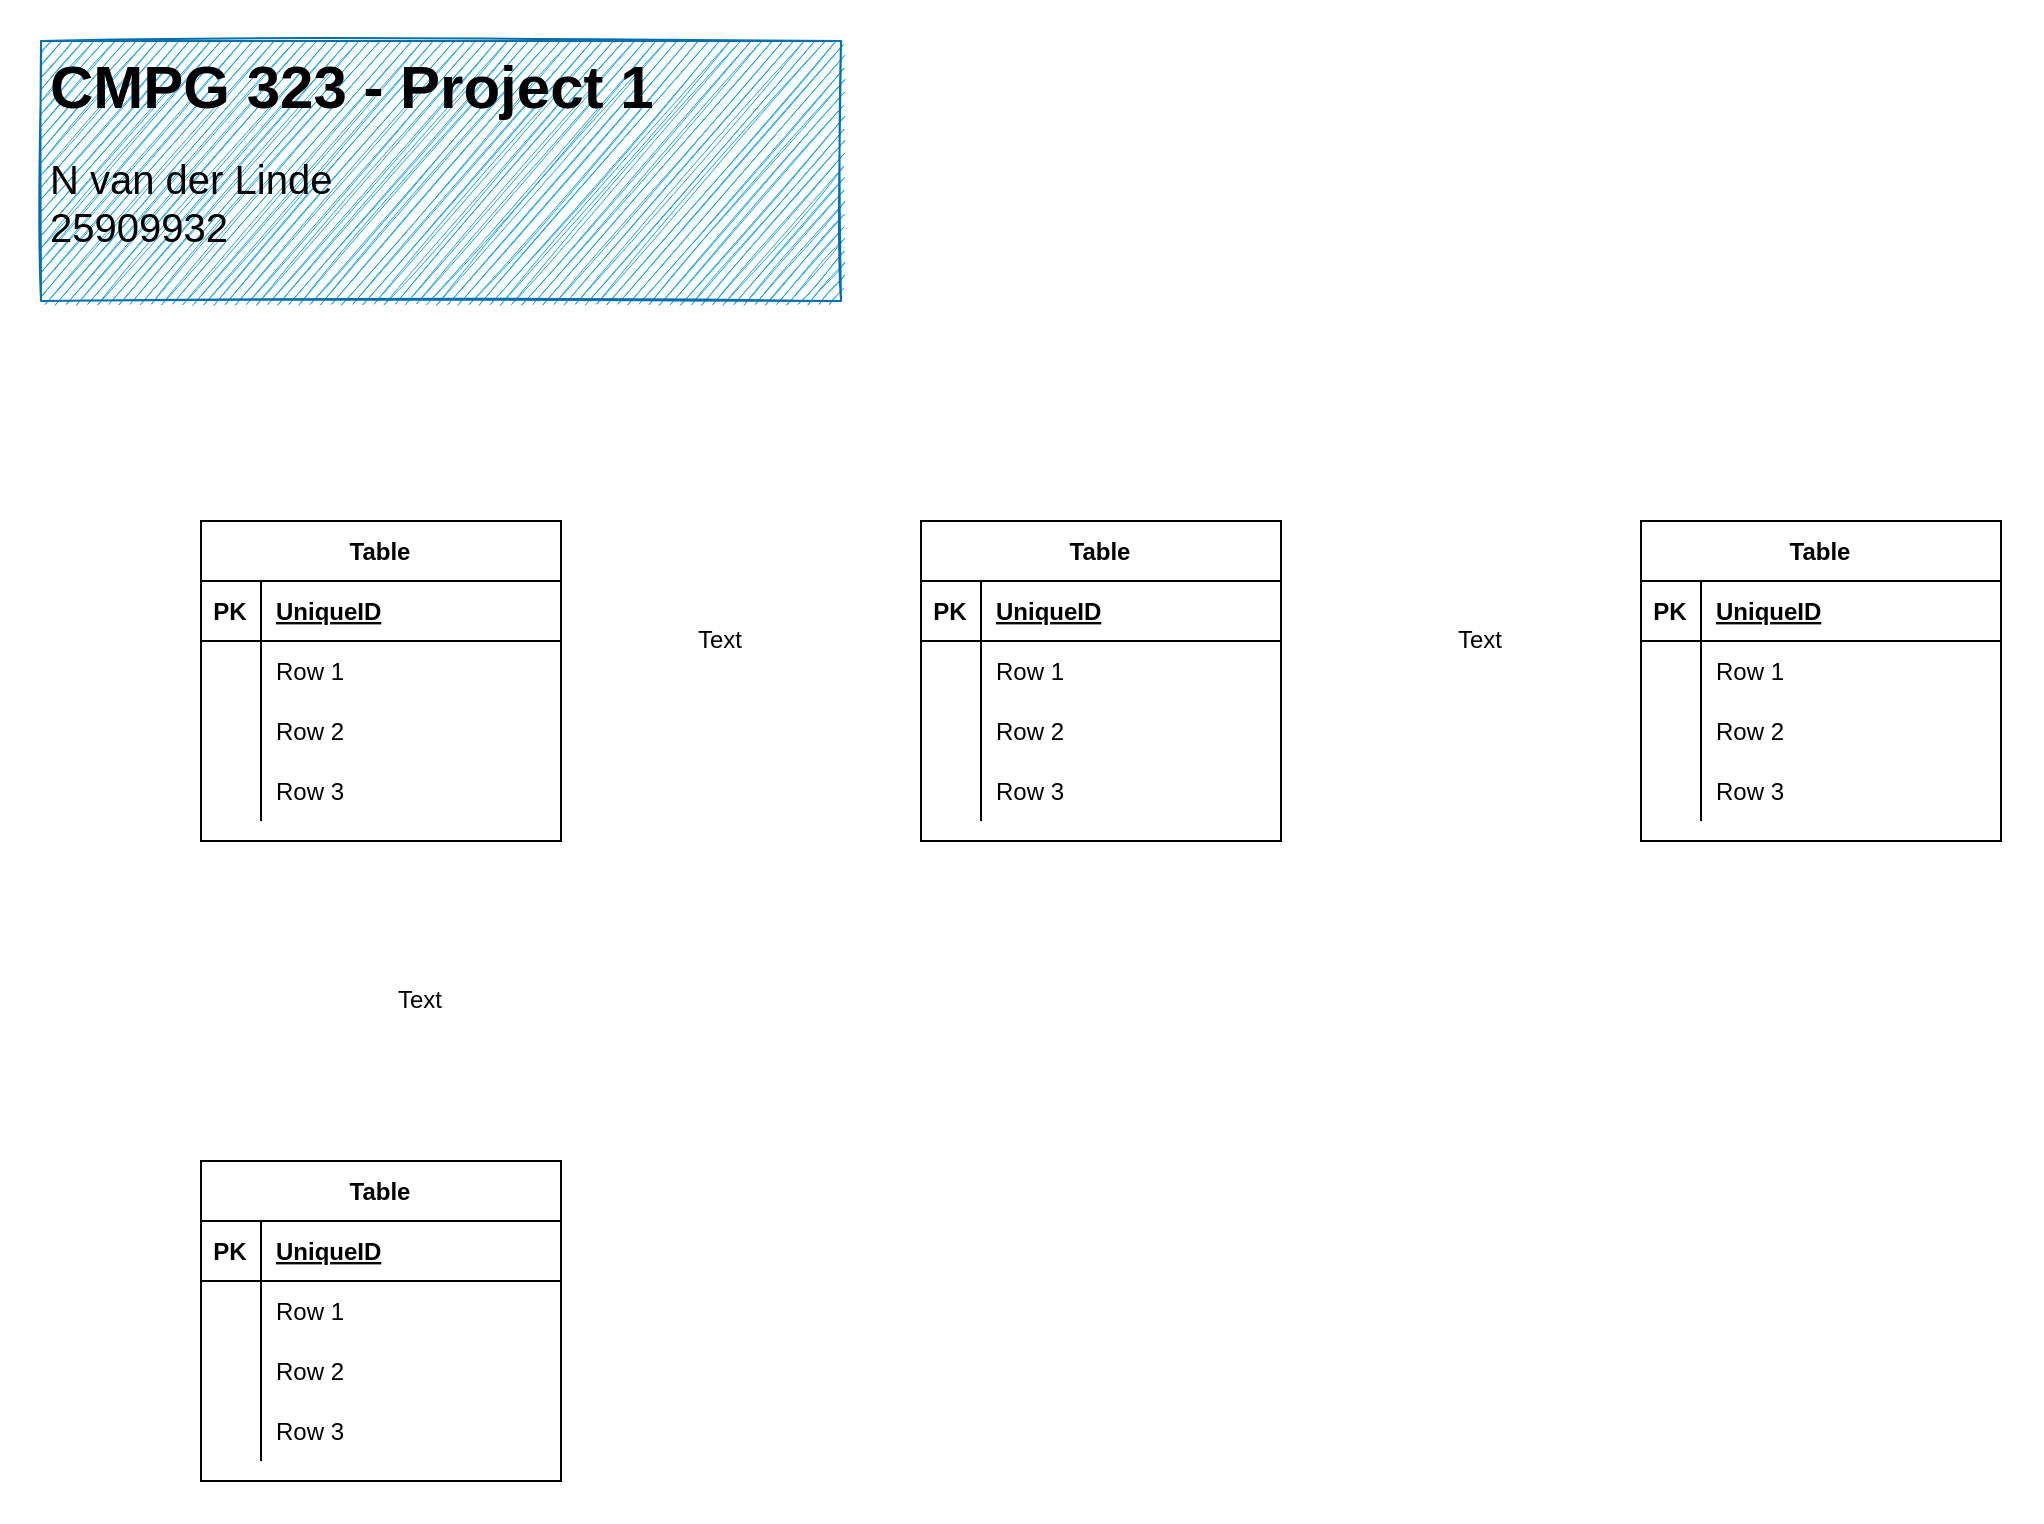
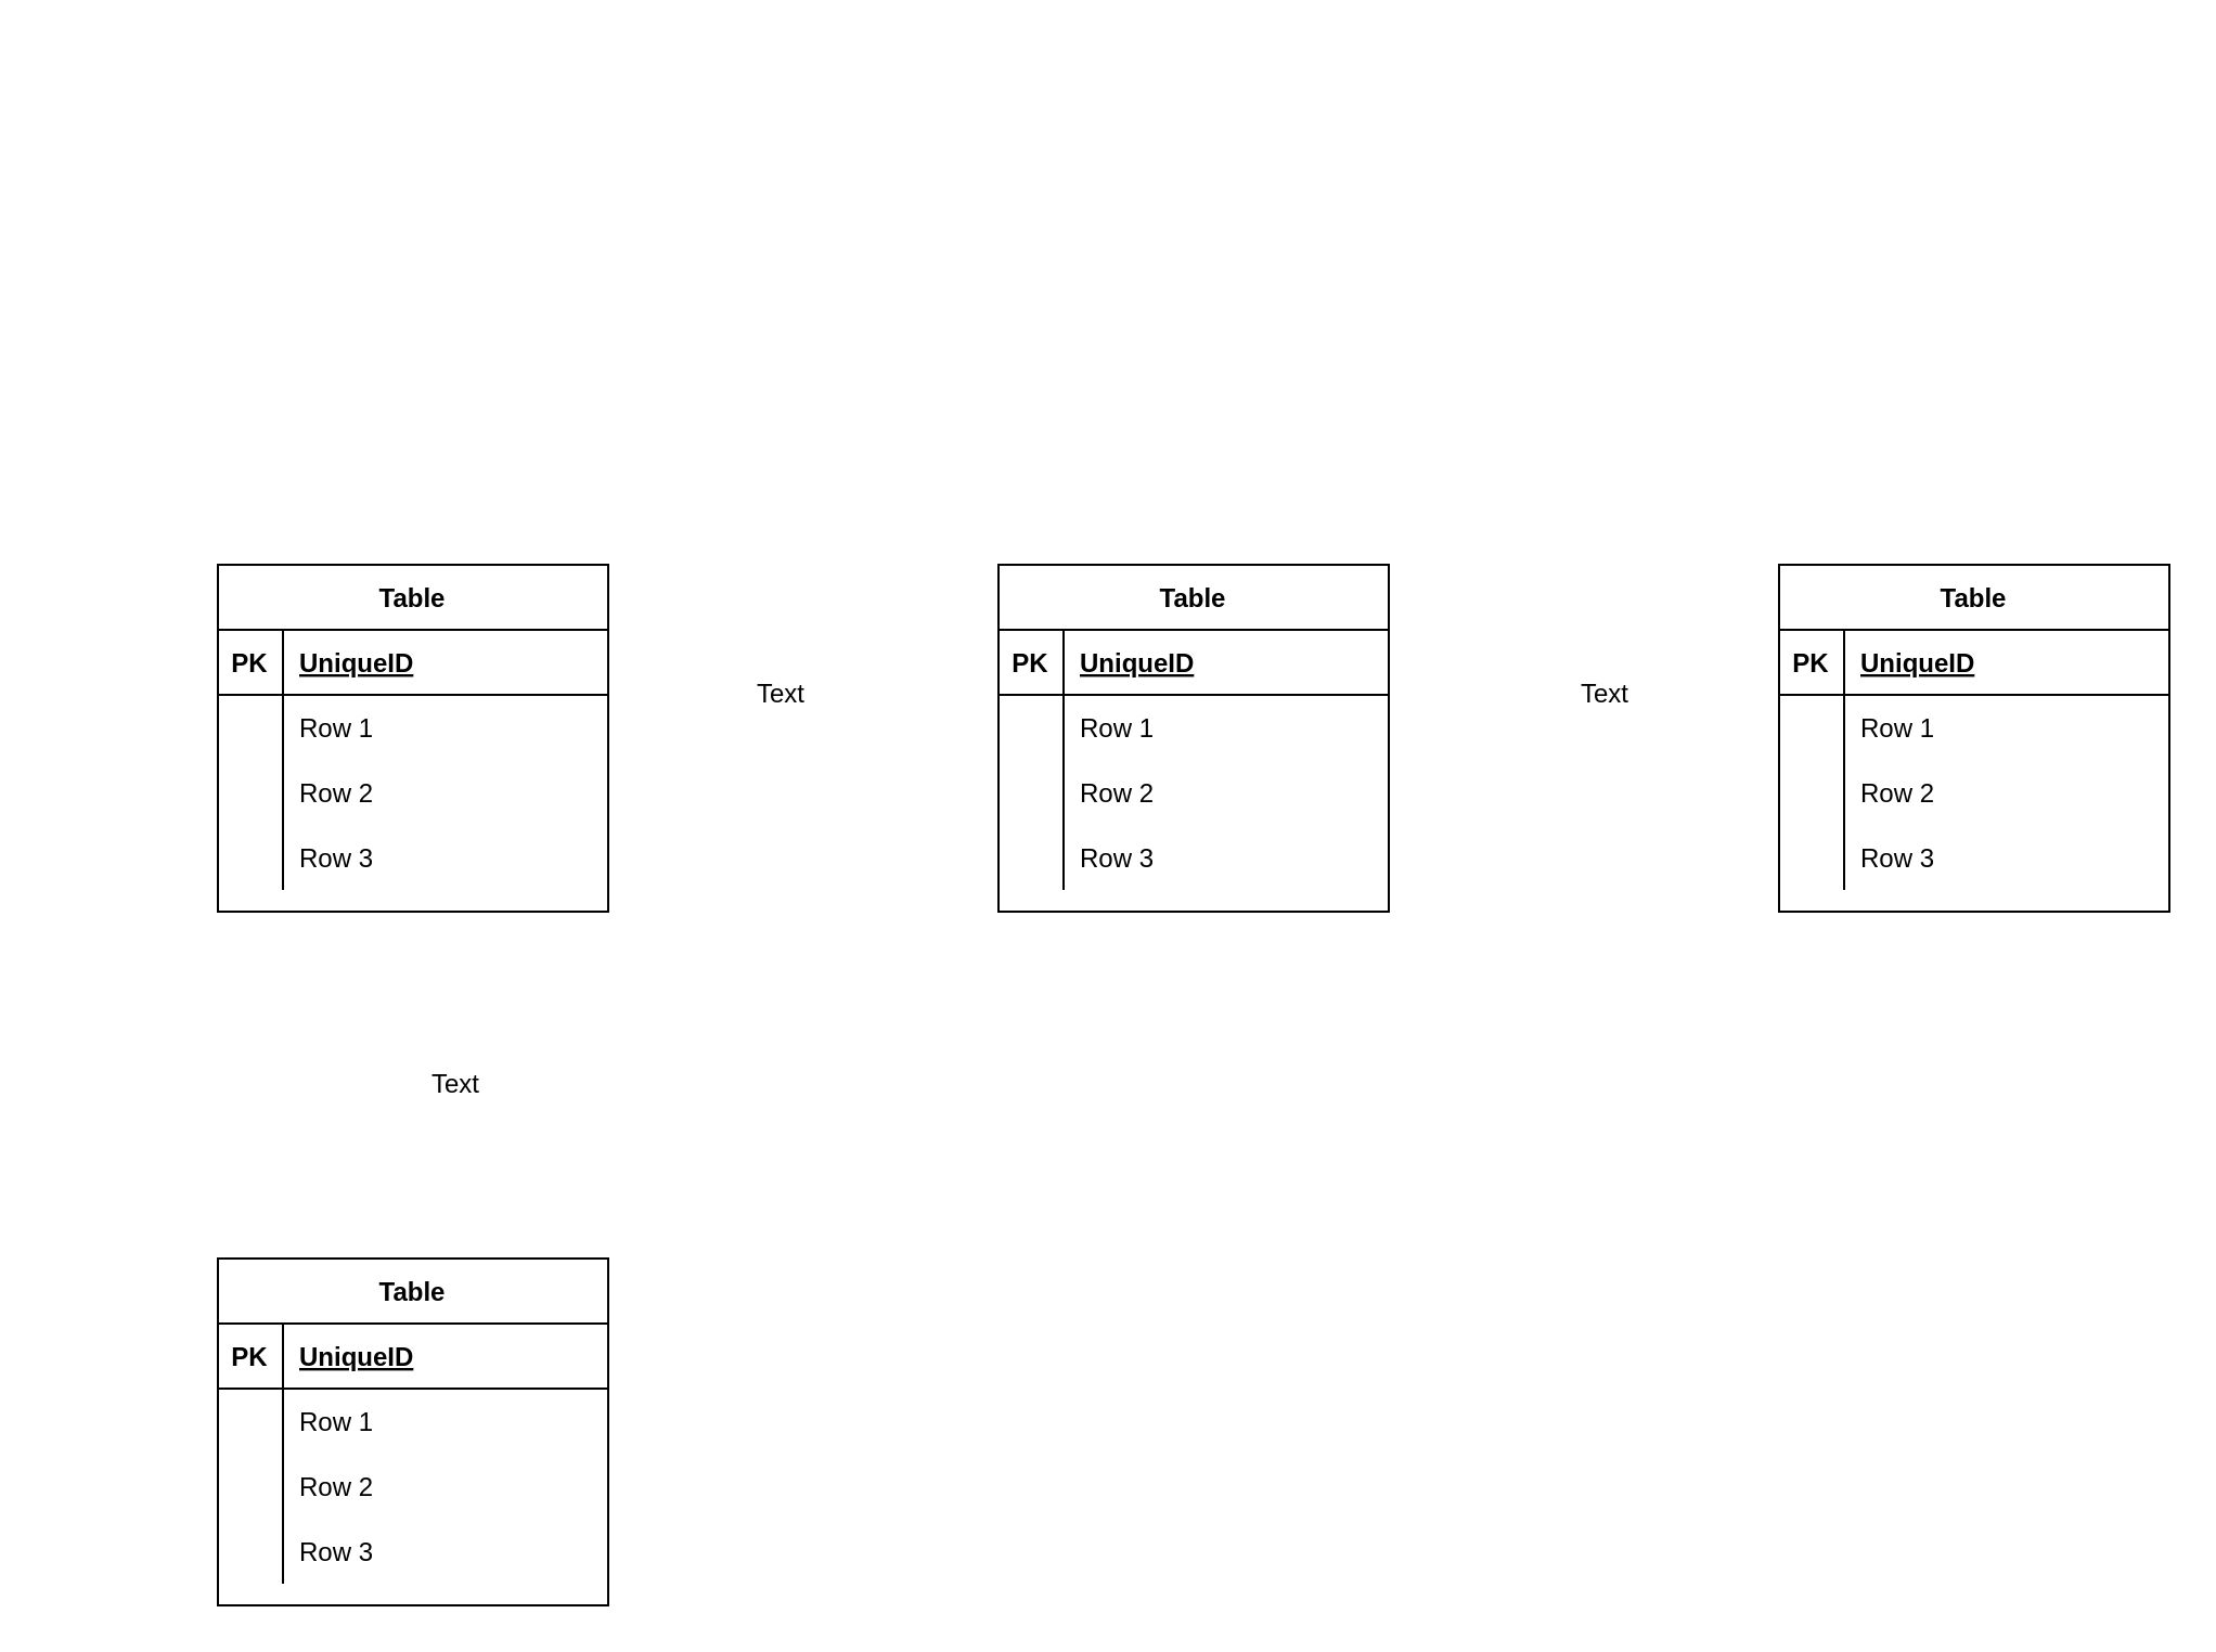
- <mxCell id="2" value="&lt;h1&gt;&lt;font style=&quot;font-size: 30px&quot;&gt;CMPG 323 - Project 1&lt;/font&gt;&lt;/h1&gt;&lt;div style=&quot;font-size: 20px&quot;&gt;&lt;font style=&quot;font-size: 20px&quot;&gt;N van der Linde&lt;/font&gt;&lt;/div&gt;&lt;div style=&quot;font-size: 20px&quot;&gt;&lt;font style=&quot;font-size: 20px&quot;&gt;25909932&lt;/font&gt;&lt;/div&gt;" style="text;html=1;strokeColor=#006EAF;fillColor=#1ba1e2;spacing=5;spacingTop=-20;whiteSpace=wrap;overflow=hidden;rounded=0;gradientDirection=radial;glass=0;shadow=0;sketch=1;perimeterSpacing=0;strokeWidth=1;fontColor=#000000;" vertex="1" parent="1"><mxGeometry x="20" y="20" width="400" height="130" as="geometry" /></mxCell>
